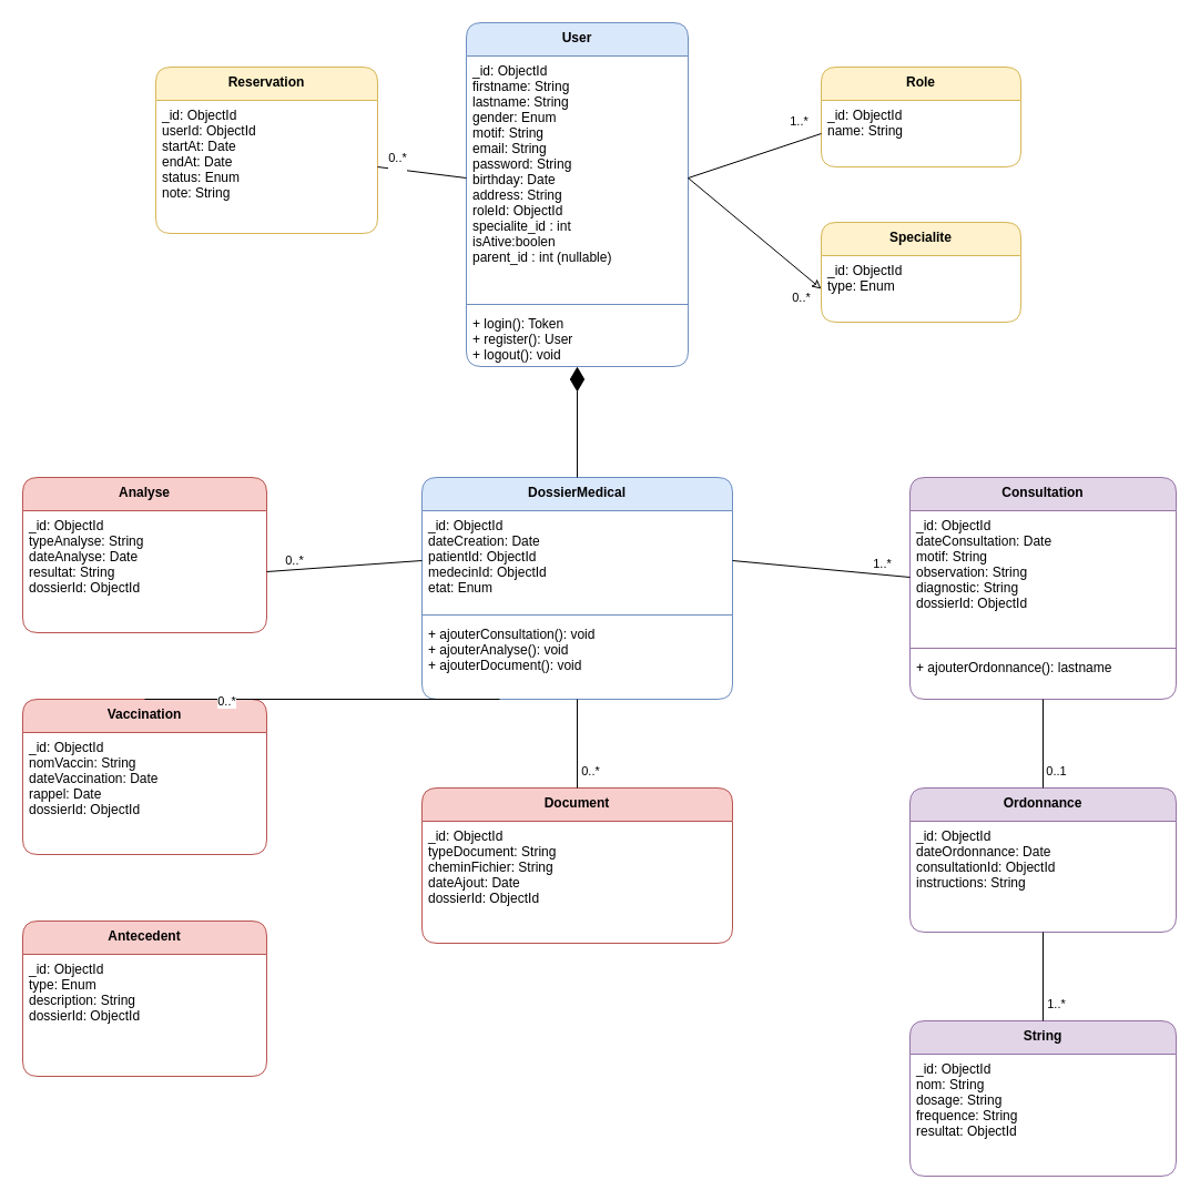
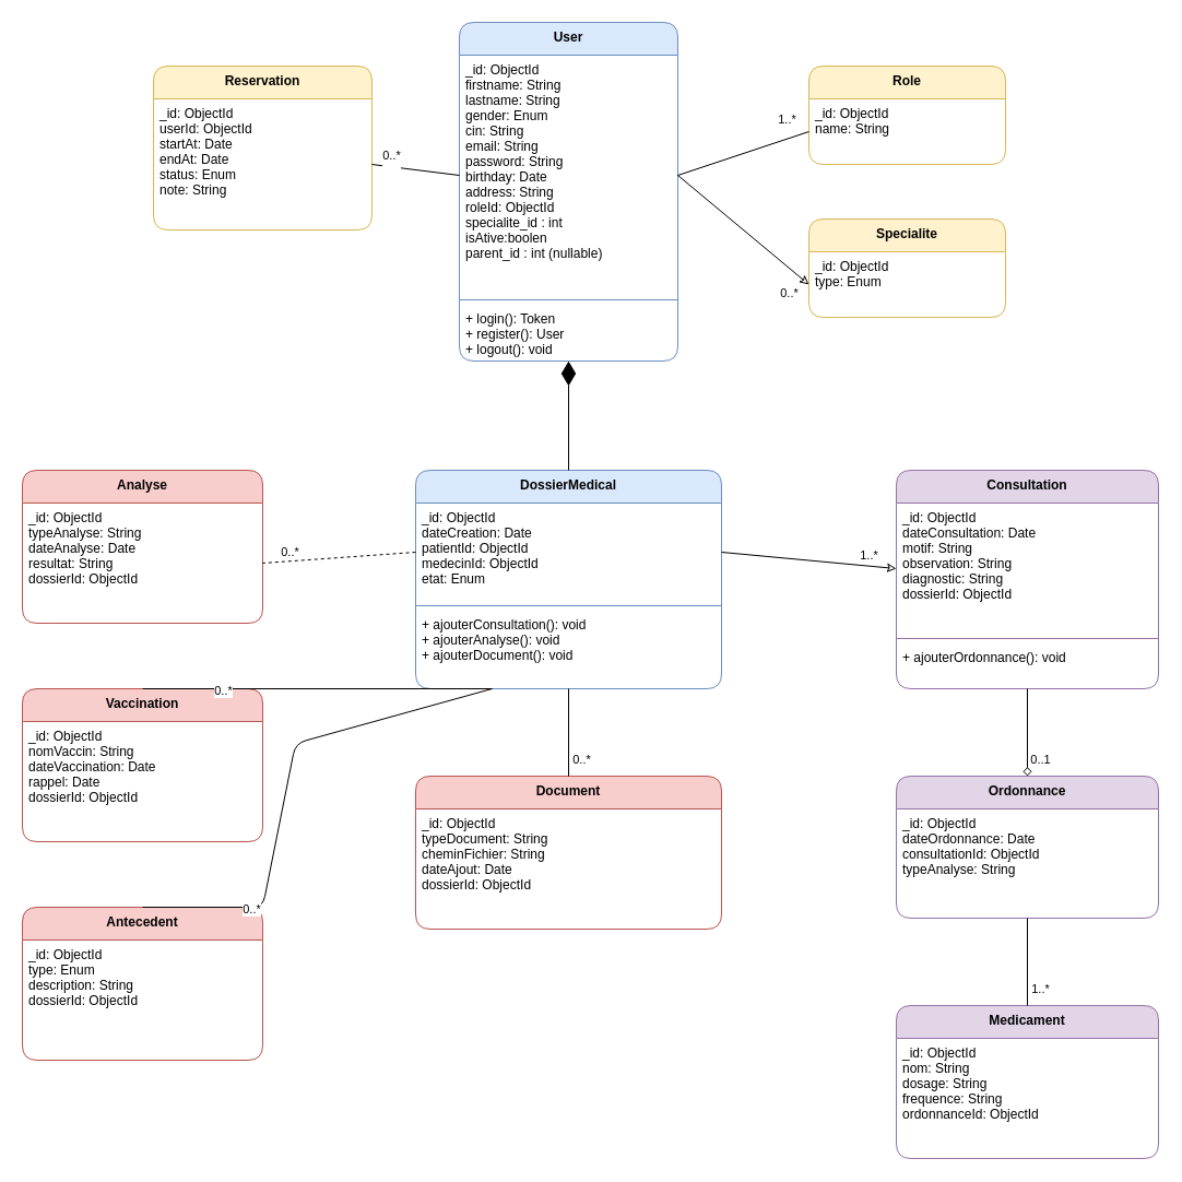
- <mxCell id="3" value="_id: ObjectId&#10;firstname: String&#10;lastname: String&#10;gender: Enum&#10;motif: String&#10;email: String&#10;password: String&#10;birthday: Date&#10;address: String&#10;roleId: ObjectId&#10;specialite_id : int&#10;isAtive:boolen&#10;parent_id : int (nullable)&#10;" style="text;strokeColor=none;fillColor=none;align=left;verticalAlign=top;spacingLeft=4;spacingRight=4;overflow=hidden;rotatable=0;points=[[0,0.5],[1,0.5]];portConstraint=eastwest;" parent="2" vertex="1"><mxGeometry y="30" width="200" height="220" as="geometry" /></mxCell>
+ <mxCell id="3" value="_id: ObjectId&#10;firstname: String&#10;lastname: String&#10;gender: Enum&#10;cin: String&#10;email: String&#10;password: String&#10;birthday: Date&#10;address: String&#10;roleId: ObjectId&#10;specialite_id : int&#10;isAtive:boolen&#10;parent_id : int (nullable)&#10;" style="text;strokeColor=none;fillColor=none;align=left;verticalAlign=top;spacingLeft=4;spacingRight=4;overflow=hidden;rotatable=0;points=[[0,0.5],[1,0.5]];portConstraint=eastwest;" parent="2" vertex="1"><mxGeometry y="30" width="200" height="220" as="geometry" /></mxCell>
- <mxCell id="35" value="" style="endArrow=none;endFill=0;html=1;exitX=0;exitY=0.5;exitDx=0;exitDy=0;entryX=1;entryY=0.5;entryDx=0;entryDy=0;" parent="1" source="13" target="25" edge="1"><mxGeometry width="160" relative="1" as="geometry"><mxPoint x="280" y="530" as="sourcePoint" /><mxPoint x="440" y="530" as="targetPoint" /></mxGeometry></mxCell>
+ <mxCell id="35" value="" style="endArrow=none;endFill=0;html=1;exitX=0;exitY=0.5;exitDx=0;exitDy=0;entryX=1;entryY=0.5;entryDx=0;entryDy=0;dashed=1;" parent="1" source="13" target="25" edge="1"><mxGeometry width="160" relative="1" as="geometry"><mxPoint x="280" y="530" as="sourcePoint" /><mxPoint x="440" y="530" as="targetPoint" /></mxGeometry></mxCell>
- <mxCell id="33" value="" style="endArrow=none;endFill=0;html=1;exitX=1;exitY=0.5;exitDx=0;exitDy=0;entryX=0;entryY=0.5;entryDx=0;entryDy=0;" parent="1" source="13" target="17" edge="1"><mxGeometry width="160" relative="1" as="geometry"><mxPoint x="680" y="530" as="sourcePoint" /><mxPoint x="840" y="530" as="targetPoint" /></mxGeometry></mxCell>
+ <mxCell id="33" value="" style="endArrow=classic;endFill=0;html=1;exitX=1;exitY=0.5;exitDx=0;exitDy=0;entryX=0;entryY=0.5;entryDx=0;entryDy=0;" parent="1" source="13" target="17" edge="1"><mxGeometry width="160" relative="1" as="geometry"><mxPoint x="680" y="530" as="sourcePoint" /><mxPoint x="840" y="530" as="targetPoint" /></mxGeometry></mxCell>
- <mxCell id="19" value="+ ajouterOrdonnance(): lastname" style="text;strokeColor=none;fillColor=none;align=left;verticalAlign=top;spacingLeft=4;spacingRight=4;overflow=hidden;rotatable=0;points=[[0,0.5],[1,0.5]];portConstraint=eastwest;" parent="16" vertex="1"><mxGeometry y="158" width="240" height="42" as="geometry" /></mxCell>
+ <mxCell id="19" value="+ ajouterOrdonnance(): void" style="text;strokeColor=none;fillColor=none;align=left;verticalAlign=top;spacingLeft=4;spacingRight=4;overflow=hidden;rotatable=0;points=[[0,0.5],[1,0.5]];portConstraint=eastwest;" parent="16" vertex="1"><mxGeometry y="158" width="240" height="42" as="geometry" /></mxCell>
- <mxCell id="43" value="" style="endArrow=none;endFill=0;html=1;exitX=0.5;exitY=1;exitDx=0;exitDy=0;entryX=0.5;entryY=0;entryDx=0;entryDy=0;" parent="1" source="16" target="20" edge="1"><mxGeometry width="160" relative="1" as="geometry"><mxPoint x="940" y="660" as="sourcePoint" /><mxPoint x="1100" y="660" as="targetPoint" /></mxGeometry></mxCell>
+ <mxCell id="43" value="" style="endArrow=diamond;endFill=0;html=1;exitX=0.5;exitY=1;exitDx=0;exitDy=0;entryX=0.5;entryY=0;entryDx=0;entryDy=0;" parent="1" source="16" target="20" edge="1"><mxGeometry width="160" relative="1" as="geometry"><mxPoint x="940" y="660" as="sourcePoint" /><mxPoint x="1100" y="660" as="targetPoint" /></mxGeometry></mxCell>
+ <mxCell id="39" value="" style="endArrow=none;endFill=0;html=1;exitX=0.25;exitY=1;exitDx=0;exitDy=0;entryX=0.5;entryY=0;entryDx=0;entryDy=0;" parent="1" source="12" target="28" edge="1"><mxGeometry width="160" relative="1" as="geometry"><mxPoint x="130" y="880" as="sourcePoint" /><mxPoint x="290" y="880" as="targetPoint" /><Array as="points"><mxPoint x="270" y="680" /><mxPoint x="240" y="830" /></Array></mxGeometry></mxCell>
+ <mxCell id="40" value="0..*" style="edgeLabel;html=1;align=center;verticalAlign=middle;resizable=0;points=[];" parent="39" vertex="1" connectable="0"><mxGeometry x="0.6" y="1" relative="1" as="geometry"><mxPoint x="10" as="offset" /></mxGeometry></mxCell>
- <mxCell id="21" value="_id: ObjectId&#10;dateOrdonnance: Date&#10;consultationId: ObjectId&#10;instructions: String" style="text;strokeColor=none;fillColor=none;align=left;verticalAlign=top;spacingLeft=4;spacingRight=4;overflow=hidden;rotatable=0;points=[[0,0.5],[1,0.5]];portConstraint=eastwest;" parent="20" vertex="1"><mxGeometry y="30" width="240" height="100" as="geometry" /></mxCell>
+ <mxCell id="21" value="_id: ObjectId&#10;dateOrdonnance: Date&#10;consultationId: ObjectId&#10;typeAnalyse: String" style="text;strokeColor=none;fillColor=none;align=left;verticalAlign=top;spacingLeft=4;spacingRight=4;overflow=hidden;rotatable=0;points=[[0,0.5],[1,0.5]];portConstraint=eastwest;" parent="20" vertex="1"><mxGeometry y="30" width="240" height="100" as="geometry" /></mxCell>
- <mxCell id="22" value="String" style="swimlane;fontStyle=1;align=center;verticalAlign=top;childLayout=stackLayout;horizontal=1;startSize=30;horizontalStack=0;resizeParent=1;resizeParentMax=0;resizeLast=0;collapsible=1;marginBottom=0;fillColor=#e1d5e7;strokeColor=#9673a6;rounded=1;" parent="1" vertex="1"><mxGeometry x="820" y="920" width="240" height="140" as="geometry" /></mxCell>
+ <mxCell id="22" value="Medicament" style="swimlane;fontStyle=1;align=center;verticalAlign=top;childLayout=stackLayout;horizontal=1;startSize=30;horizontalStack=0;resizeParent=1;resizeParentMax=0;resizeLast=0;collapsible=1;marginBottom=0;fillColor=#e1d5e7;strokeColor=#9673a6;rounded=1;" parent="1" vertex="1"><mxGeometry x="820" y="920" width="240" height="140" as="geometry" /></mxCell>
- <mxCell id="23" value="_id: ObjectId&#10;nom: String&#10;dosage: String&#10;frequence: String&#10;resultat: ObjectId" style="text;strokeColor=none;fillColor=none;align=left;verticalAlign=top;spacingLeft=4;spacingRight=4;overflow=hidden;rotatable=0;points=[[0,0.5],[1,0.5]];portConstraint=eastwest;" parent="22" vertex="1"><mxGeometry y="30" width="240" height="110" as="geometry" /></mxCell>
+ <mxCell id="23" value="_id: ObjectId&#10;nom: String&#10;dosage: String&#10;frequence: String&#10;ordonnanceId: ObjectId" style="text;strokeColor=none;fillColor=none;align=left;verticalAlign=top;spacingLeft=4;spacingRight=4;overflow=hidden;rotatable=0;points=[[0,0.5],[1,0.5]];portConstraint=eastwest;" parent="22" vertex="1"><mxGeometry y="30" width="240" height="110" as="geometry" /></mxCell>
